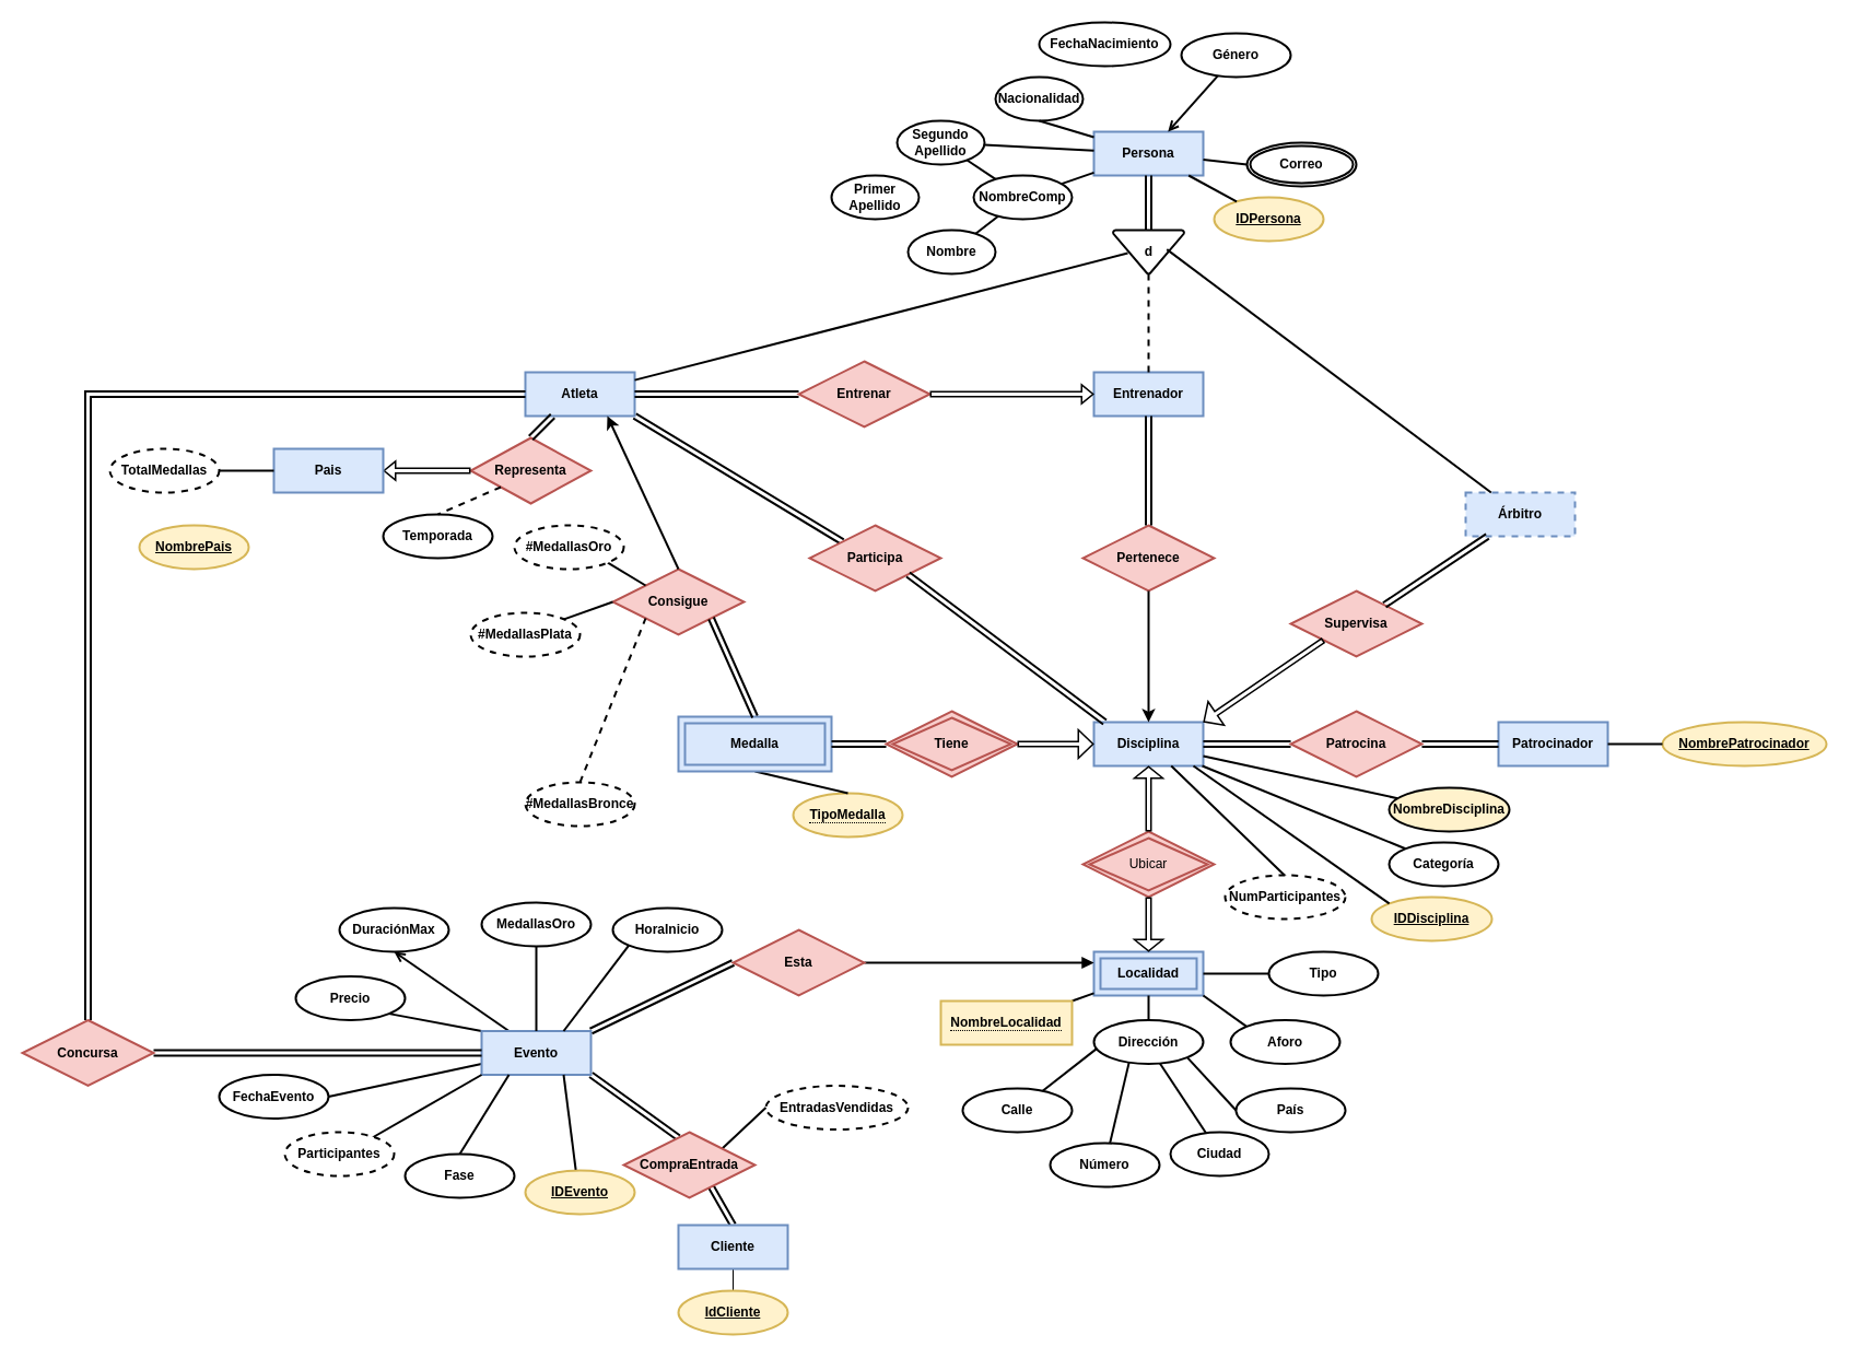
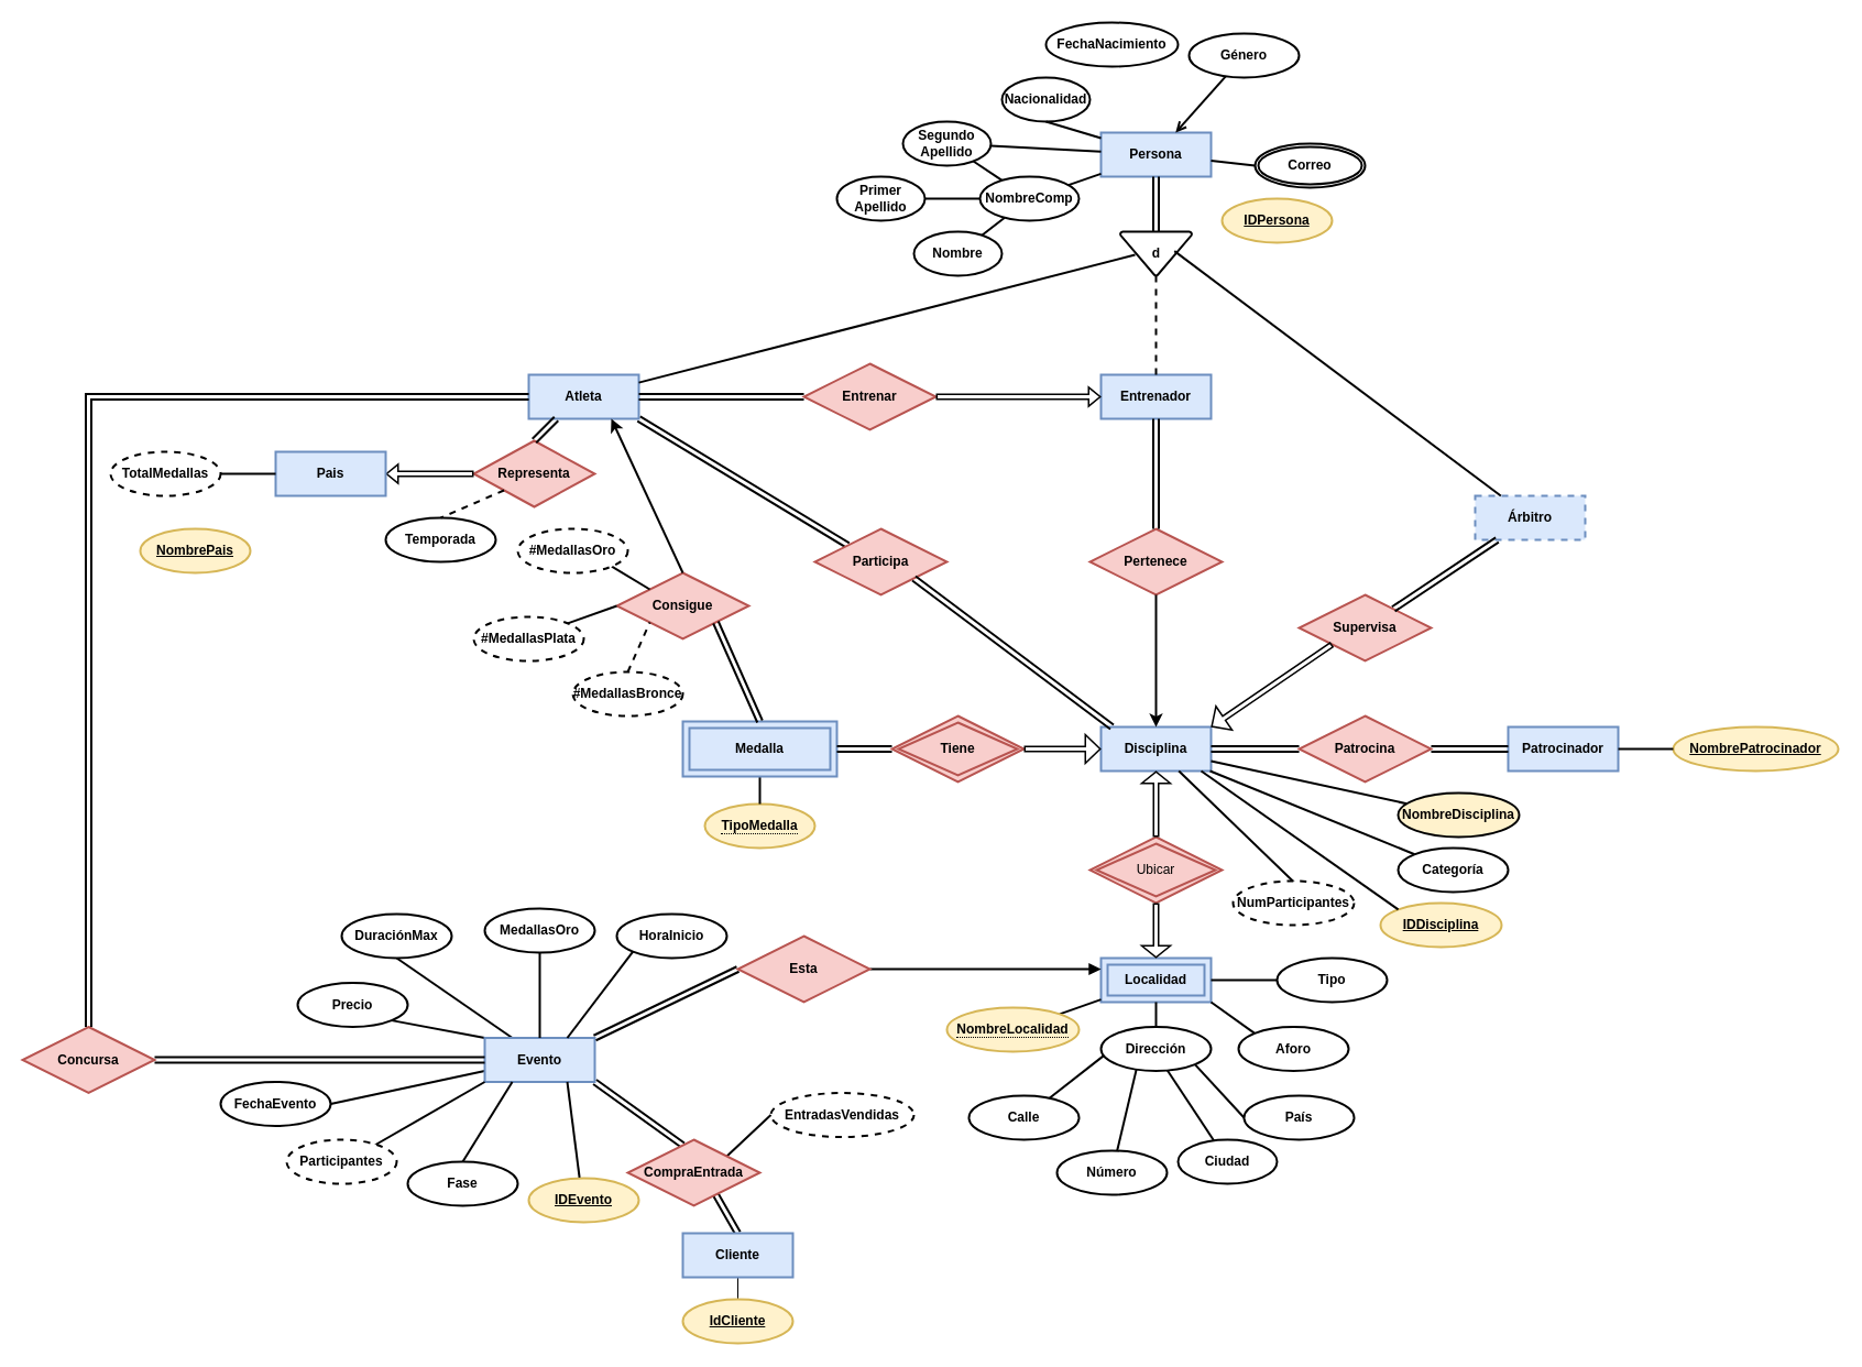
- <mxCell id="44" value="" style="endArrow=none;html=1;rounded=0;strokeWidth=2;fontStyle=1" edge="1" parent="1" source="43" target="9"><mxGeometry width="50" height="50" relative="1" as="geometry"><mxPoint x="1137.769" y="170.28" as="sourcePoint" /><mxPoint x="999.769" y="255.28" as="targetPoint" /></mxGeometry></mxCell>
+ <mxCell id="18" value="" style="endArrow=none;html=1;rounded=0;strokeWidth=2;fontStyle=1" edge="1" parent="1" source="2" target="4"><mxGeometry relative="1" as="geometry"><mxPoint x="1030" y="220" as="sourcePoint" /><mxPoint x="1190" y="220" as="targetPoint" /></mxGeometry></mxCell>
- <mxCell id="121" value="#MedallasBronce" style="ellipse;whiteSpace=wrap;html=1;align=center;dashed=1;fontStyle=1;strokeWidth=2;" vertex="1" parent="1"><mxGeometry x="480" y="715" width="100" height="40" as="geometry" /></mxCell>
+ <mxCell id="121" value="#MedallasBronce" style="ellipse;whiteSpace=wrap;html=1;align=center;dashed=1;fontStyle=1;strokeWidth=2;" vertex="1" parent="1"><mxGeometry x="520" y="610" width="100" height="40" as="geometry" /></mxCell>
- <mxCell id="96" value="&lt;span style=&quot;border-bottom: 1px dotted&quot;&gt;TipoMedalla&lt;/span&gt;" style="ellipse;whiteSpace=wrap;html=1;align=center;fillColor=#fff2cc;strokeColor=#d6b656;fontStyle=1;strokeWidth=2;" vertex="1" parent="1"><mxGeometry x="725" y="725" width="100" height="40" as="geometry" /></mxCell>
+ <mxCell id="96" value="&lt;span style=&quot;border-bottom: 1px dotted&quot;&gt;TipoMedalla&lt;/span&gt;" style="ellipse;whiteSpace=wrap;html=1;align=center;fillColor=#fff2cc;strokeColor=#d6b656;fontStyle=1;strokeWidth=2;" vertex="1" parent="1"><mxGeometry x="640" y="730" width="100" height="40" as="geometry" /></mxCell>
- <mxCell id="58" value="" style="endArrow=open;html=1;rounded=0;entryX=0.5;entryY=1;entryDx=0;entryDy=0;strokeWidth=2;exitX=0.25;exitY=0;exitDx=0;exitDy=0;" edge="1" parent="1" target="78" source="70"><mxGeometry relative="1" as="geometry"><mxPoint x="480" y="950" as="sourcePoint" /><mxPoint x="490" y="1027.5" as="targetPoint" /></mxGeometry></mxCell>
+ <mxCell id="58" value="" style="endArrow=none;html=1;rounded=0;entryX=0.5;entryY=1;entryDx=0;entryDy=0;strokeWidth=2;exitX=0.25;exitY=0;exitDx=0;exitDy=0;" edge="1" parent="1" target="78" source="70"><mxGeometry relative="1" as="geometry"><mxPoint x="480" y="950" as="sourcePoint" /><mxPoint x="490" y="1027.5" as="targetPoint" /></mxGeometry></mxCell>
- <mxCell id="74" value="&lt;span style=&quot;border-bottom: 1px dotted&quot;&gt;NombreLocalidad&lt;/span&gt;" style="whiteSpace=wrap;html=1;align=center;fillColor=#fff2cc;strokeColor=#d6b656;fontStyle=1;strokeWidth=2;rounded=0;" vertex="1" parent="1"><mxGeometry x="860" y="915" width="120" height="40" as="geometry" /></mxCell>
+ <mxCell id="74" value="&lt;span style=&quot;border-bottom: 1px dotted&quot;&gt;NombreLocalidad&lt;/span&gt;" style="ellipse;whiteSpace=wrap;html=1;align=center;fillColor=#fff2cc;strokeColor=#d6b656;fontStyle=1;strokeWidth=2;" vertex="1" parent="1"><mxGeometry x="860" y="915" width="120" height="40" as="geometry" /></mxCell>
